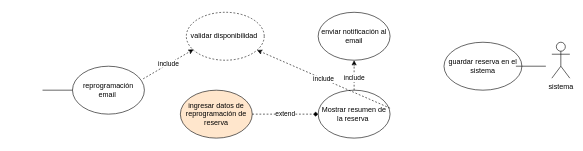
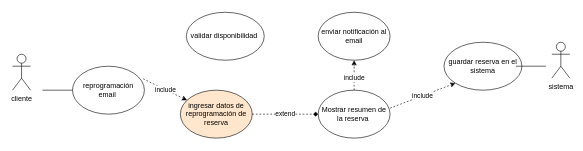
- <mxCell id="2" value="validar disponibilidad&amp;nbsp;" style="ellipse;whiteSpace=wrap;html=1;dashed=1;" vertex="1" parent="1"><mxGeometry x="310" y="20" width="130" height="80" as="geometry" /></mxCell>
+ <mxCell id="2" value="validar disponibilidad&amp;nbsp;" style="ellipse;whiteSpace=wrap;html=1;" vertex="1" parent="1"><mxGeometry x="310" y="20" width="130" height="80" as="geometry" /></mxCell>
- <mxCell id="11" value="include" style="endArrow=classic;html=1;rounded=0;dashed=1;strokeColor=default;align=center;verticalAlign=middle;fontFamily=Helvetica;fontSize=11;fontColor=default;labelBackgroundColor=default;exitX=0.983;exitY=0.263;exitDx=0;exitDy=0;exitPerimeter=0;entryX=0.092;entryY=0.775;entryDx=0;entryDy=0;entryPerimeter=0;" edge="1" parent="1" source="4" target="2"><mxGeometry width="50" height="50" relative="1" as="geometry"><mxPoint x="450" y="40" as="sourcePoint" /><mxPoint x="500" y="-10" as="targetPoint" /></mxGeometry></mxCell>
+ <mxCell id="11" value="include" style="endArrow=classic;html=1;rounded=0;dashed=1;strokeColor=default;align=center;verticalAlign=middle;fontFamily=Helvetica;fontSize=11;fontColor=default;labelBackgroundColor=default;exitX=0.983;exitY=0.263;exitDx=0;exitDy=0;exitPerimeter=0;" edge="1" parent="1" source="4" target="5"><mxGeometry width="50" height="50" relative="1" as="geometry"><mxPoint x="450" y="40" as="sourcePoint" /><mxPoint x="500" y="-10" as="targetPoint" /></mxGeometry></mxCell>
+ <mxCell id="13" value="cliente" style="shape=umlActor;verticalLabelPosition=bottom;verticalAlign=top;html=1;outlineConnect=0;" vertex="1" parent="1"><mxGeometry x="20" y="90" width="30" height="60" as="geometry" /></mxCell>
- <mxCell id="10" value="include" style="endArrow=classic;html=1;rounded=0;dashed=1;strokeColor=default;align=center;verticalAlign=middle;fontFamily=Helvetica;fontSize=11;fontColor=default;labelBackgroundColor=default;exitX=1;exitY=0.375;exitDx=0;exitDy=0;exitPerimeter=0;" edge="1" parent="1" source="7" target="2"><mxGeometry width="50" height="50" relative="1" as="geometry"><mxPoint x="430" y="20" as="sourcePoint" /><mxPoint x="480" y="-30" as="targetPoint" /></mxGeometry></mxCell>
+ <mxCell id="10" value="include" style="endArrow=classic;html=1;rounded=0;dashed=1;strokeColor=default;align=center;verticalAlign=middle;fontFamily=Helvetica;fontSize=11;fontColor=default;labelBackgroundColor=default;entryX=0;entryY=1;entryDx=0;entryDy=0;exitX=1;exitY=0.375;exitDx=0;exitDy=0;exitPerimeter=0;" edge="1" parent="1" source="7" target="3"><mxGeometry width="50" height="50" relative="1" as="geometry"><mxPoint x="430" y="20" as="sourcePoint" /><mxPoint x="480" y="-30" as="targetPoint" /></mxGeometry></mxCell>
